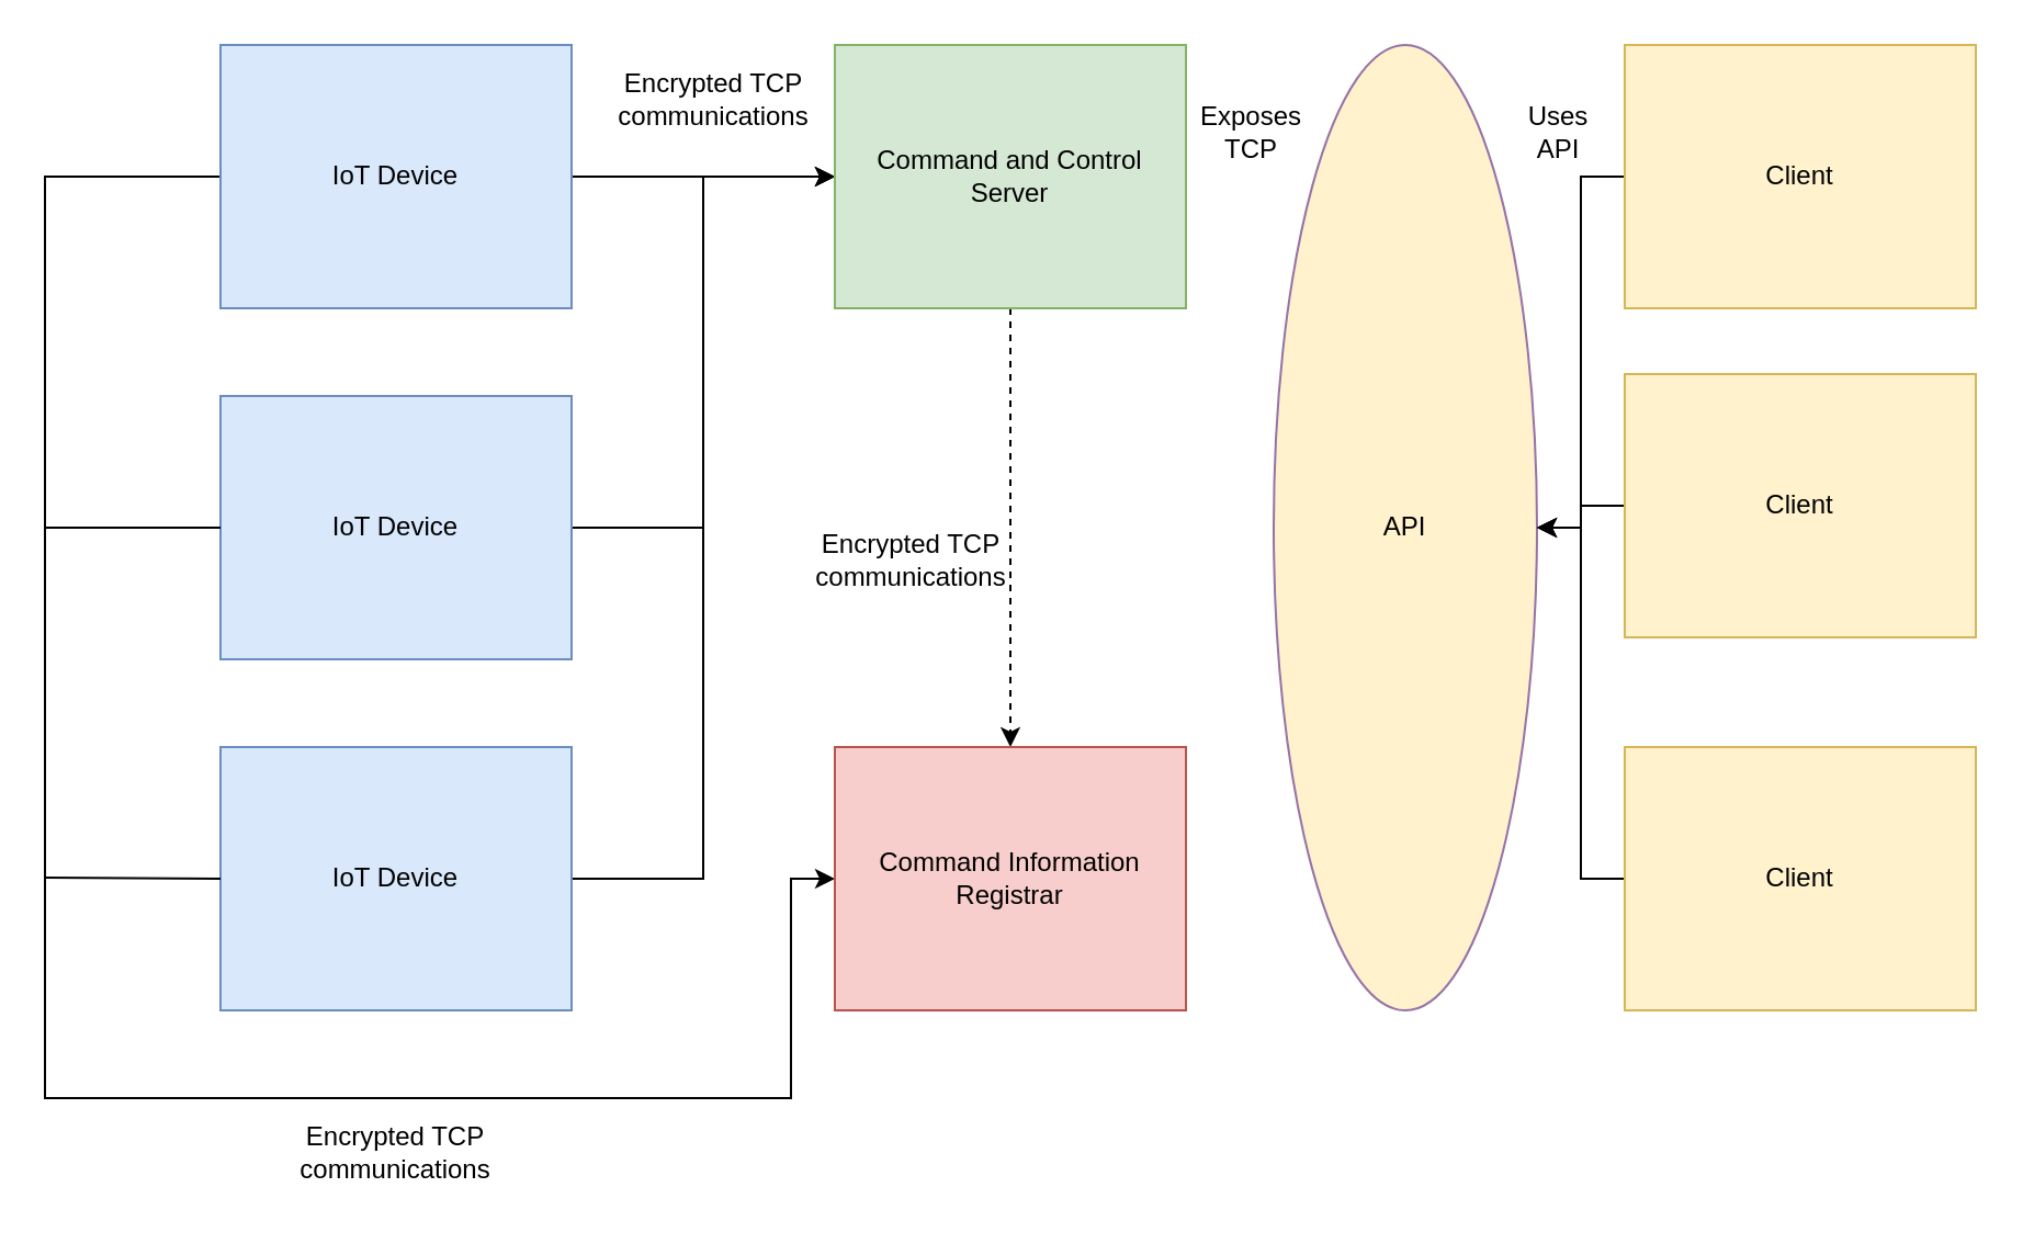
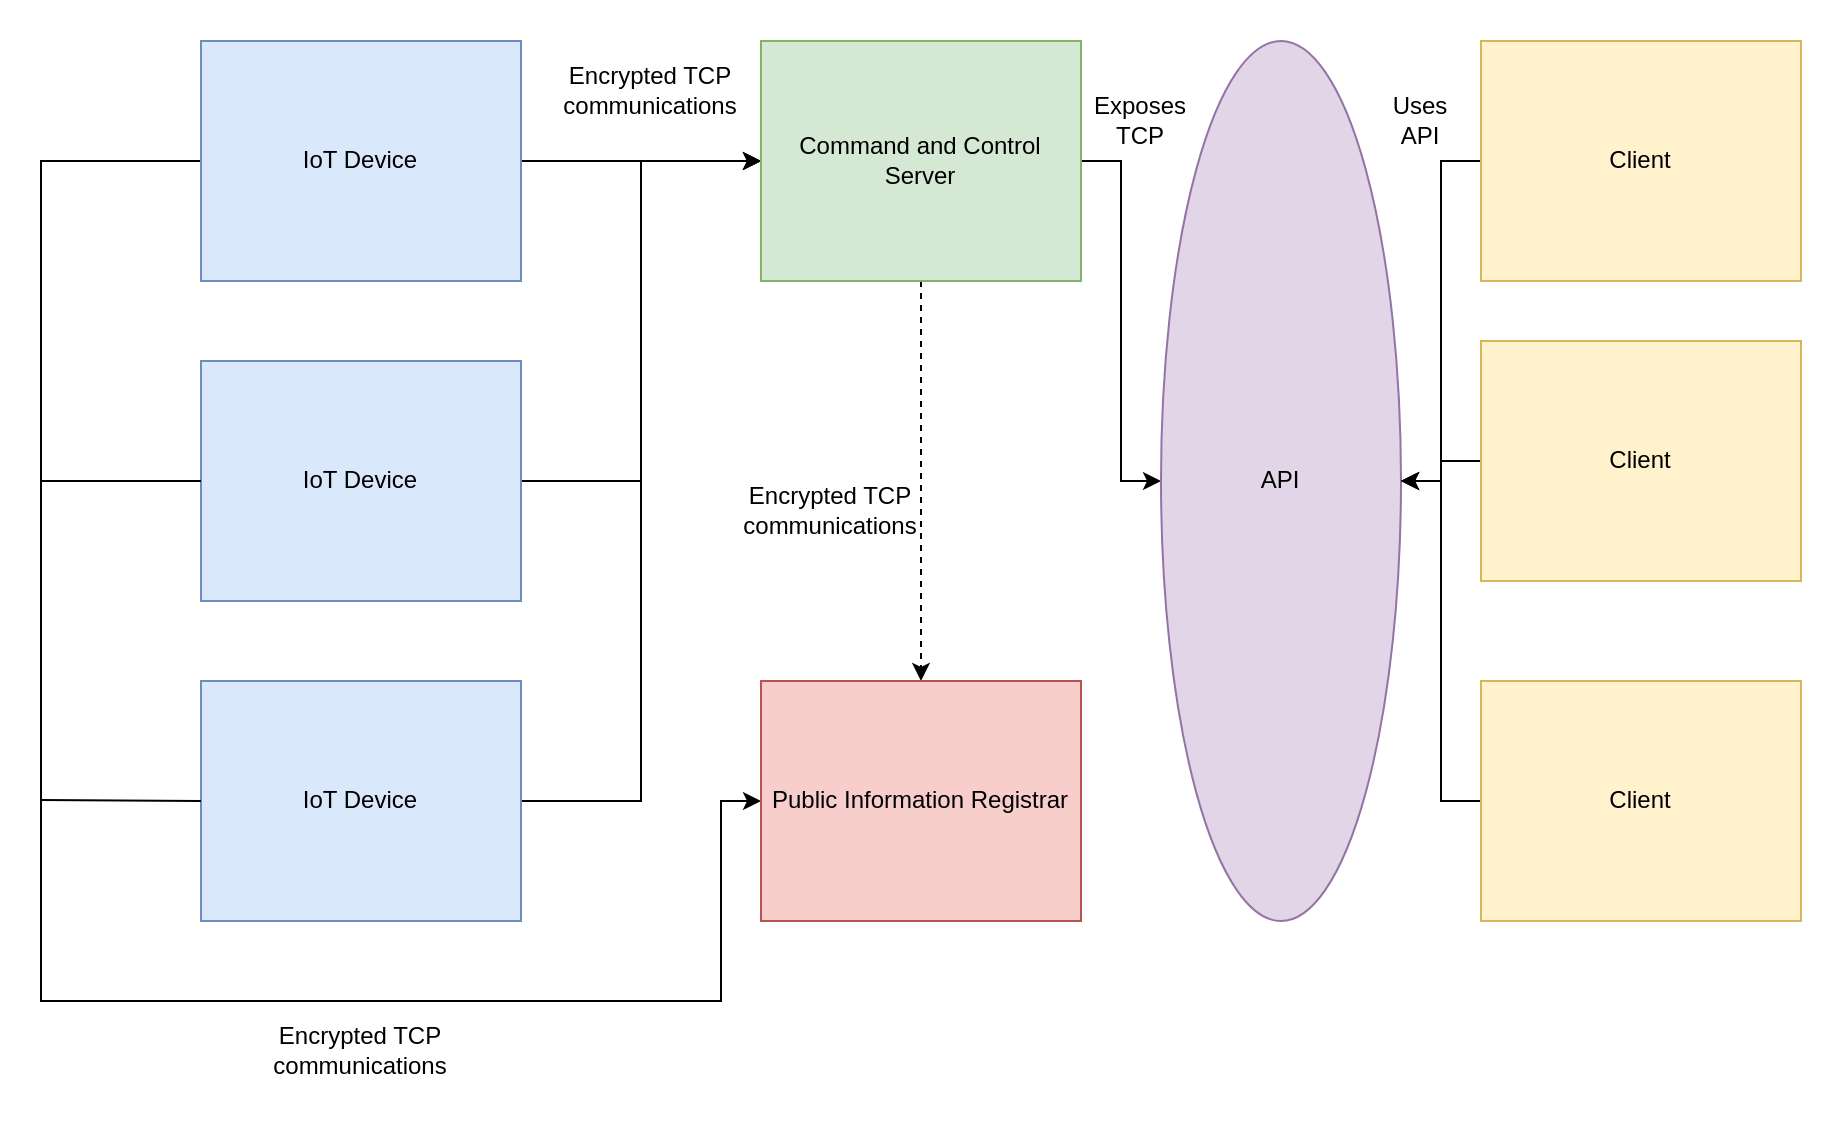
+ <mxCell id="10" style="edgeStyle=orthogonalEdgeStyle;rounded=0;orthogonalLoop=1;jettySize=auto;html=1;" edge="1" parent="1" source="12" target="14"><mxGeometry relative="1" as="geometry" /></mxCell>
- <mxCell id="14" value="API" style="ellipse;whiteSpace=wrap;html=1;fillColor=#fff2cc;strokeColor=#9673a6;" vertex="1" parent="1"><mxGeometry x="580" y="20" width="120" height="440" as="geometry" /></mxCell>
+ <mxCell id="14" value="API" style="ellipse;whiteSpace=wrap;html=1;fillColor=#e1d5e7;strokeColor=#9673a6;" vertex="1" parent="1"><mxGeometry x="580" y="20" width="120" height="440" as="geometry" /></mxCell>
- <mxCell id="13" value="Command Information Registrar" style="rounded=0;whiteSpace=wrap;html=1;fillColor=#f8cecc;strokeColor=#b85450;" vertex="1" parent="1"><mxGeometry x="380" y="340" width="160" height="120" as="geometry" /></mxCell>
+ <mxCell id="13" value="Public Information Registrar" style="rounded=0;whiteSpace=wrap;html=1;fillColor=#f8cecc;strokeColor=#b85450;" vertex="1" parent="1"><mxGeometry x="380" y="340" width="160" height="120" as="geometry" /></mxCell>
